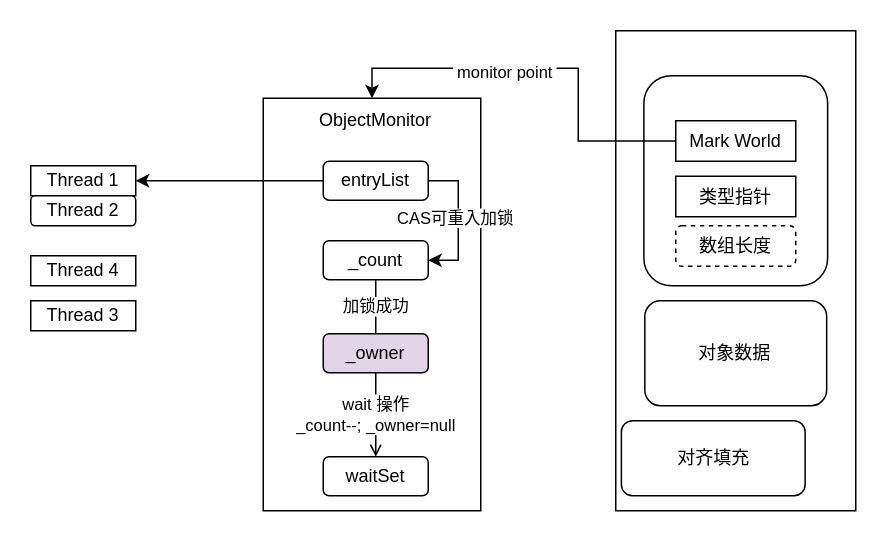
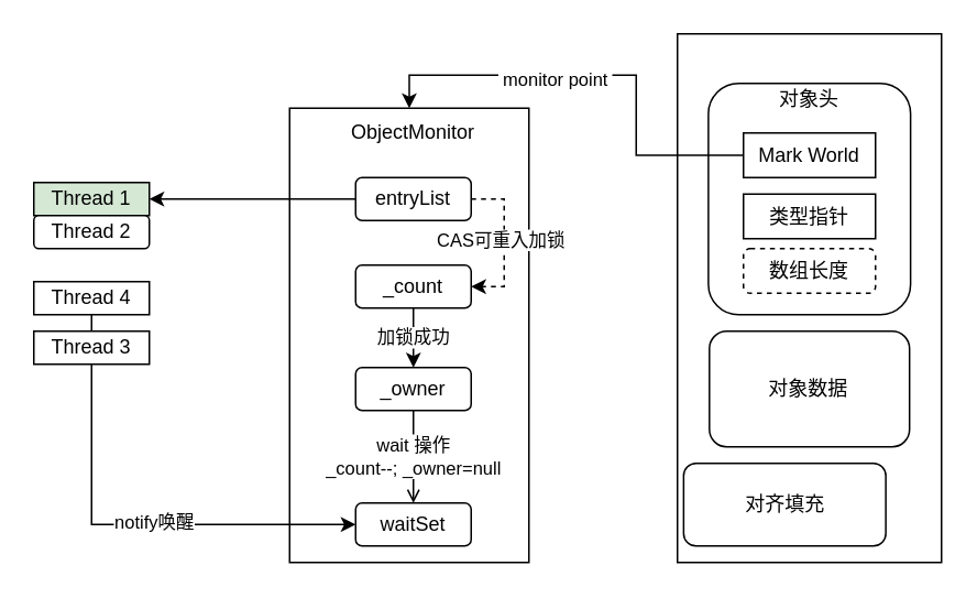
+ <mxCell id="6" value="对象头" style="text;html=1;strokeColor=none;fillColor=none;align=center;verticalAlign=middle;whiteSpace=wrap;rounded=0;" parent="1" vertex="1"><mxGeometry x="470" y="50" width="40" height="20" as="geometry" /></mxCell>
- <mxCell id="21" value="Thread 1" style="rounded=0;whiteSpace=wrap;html=1;" vertex="1" parent="1"><mxGeometry x="20" y="110" width="70" height="20" as="geometry" /></mxCell>
+ <mxCell id="21" value="Thread 1" style="rounded=0;whiteSpace=wrap;html=1;fillColor=#d5e8d4;" vertex="1" parent="1"><mxGeometry x="20" y="110" width="70" height="20" as="geometry" /></mxCell>
- <mxCell id="15" style="edgeStyle=orthogonalEdgeStyle;rounded=0;orthogonalLoop=1;jettySize=auto;html=1;entryX=1;entryY=0.5;entryDx=0;entryDy=0;exitX=1;exitY=0.5;exitDx=0;exitDy=0;" edge="1" parent="1" source="17" target="20"><mxGeometry relative="1" as="geometry" /></mxCell>
+ <mxCell id="15" style="edgeStyle=orthogonalEdgeStyle;rounded=0;orthogonalLoop=1;jettySize=auto;html=1;entryX=1;entryY=0.5;entryDx=0;entryDy=0;exitX=1;exitY=0.5;exitDx=0;exitDy=0;dashed=1;" edge="1" parent="1" source="17" target="20"><mxGeometry relative="1" as="geometry" /></mxCell>
- <mxCell id="19" value="加锁成功" style="edgeStyle=orthogonalEdgeStyle;rounded=0;orthogonalLoop=1;jettySize=auto;html=1;endArrow=none;" edge="1" parent="1" source="20" target="28"><mxGeometry relative="1" as="geometry" /></mxCell>
+ <mxCell id="19" value="加锁成功" style="edgeStyle=orthogonalEdgeStyle;rounded=0;orthogonalLoop=1;jettySize=auto;html=1;" edge="1" parent="1" source="20" target="28"><mxGeometry relative="1" as="geometry" /></mxCell>
- <mxCell id="28" value="_owner" style="rounded=1;whiteSpace=wrap;html=1;fillColor=#e1d5e7;" vertex="1" parent="1"><mxGeometry x="215" y="222" width="70" height="26" as="geometry" /></mxCell>
+ <mxCell id="28" value="_owner" style="rounded=1;whiteSpace=wrap;html=1;" vertex="1" parent="1"><mxGeometry x="215" y="222" width="70" height="26" as="geometry" /></mxCell>
+ <mxCell id="23" style="edgeStyle=orthogonalEdgeStyle;rounded=0;orthogonalLoop=1;jettySize=auto;html=1;exitX=0.5;exitY=1;exitDx=0;exitDy=0;entryX=0;entryY=0.5;entryDx=0;entryDy=0;" edge="1" parent="1" source="25" target="18"><mxGeometry relative="1" as="geometry" /></mxCell>
+ <mxCell id="24" value="notify唤醒" style="edgeLabel;html=1;align=center;verticalAlign=middle;resizable=0;points=[];" vertex="1" connectable="0" parent="23"><mxGeometry x="-0.129" y="37" relative="1" as="geometry"><mxPoint as="offset" /></mxGeometry></mxCell>
